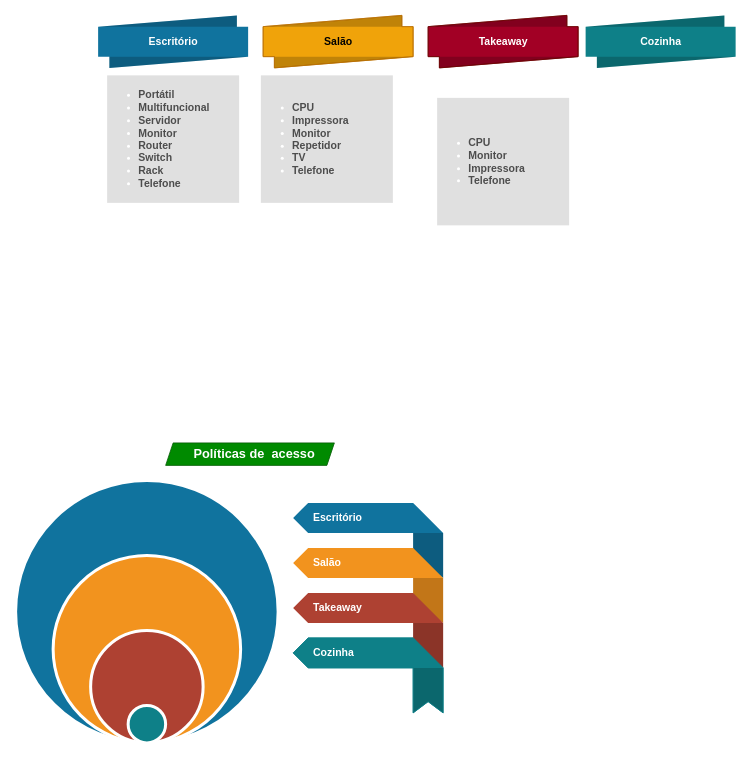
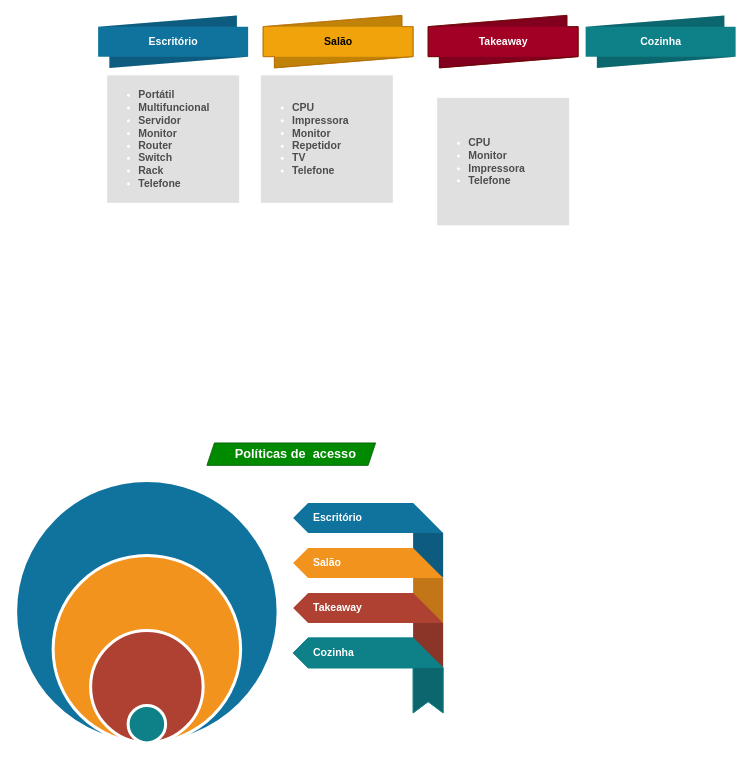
- <mxCell id="7" value="Políticas de&amp;nbsp; acesso" style="shape=mxgraph.infographic.parallelogram;dx=5;;html=1;fillColor=#008a00;strokeColor=#005700;shadow=0;fontSize=17;align=center;spacingLeft=10;fontStyle=1;fontColor=#ffffff;" vertex="1" parent="1"><mxGeometry x="220" y="590" width="225" height="30" as="geometry" /></mxCell>
+ <mxCell id="7" value="Políticas de&amp;nbsp; acesso" style="shape=mxgraph.infographic.parallelogram;dx=5;;html=1;fillColor=#008a00;strokeColor=#005700;shadow=0;fontSize=17;align=center;spacingLeft=10;fontStyle=1;fontColor=#ffffff;" vertex="1" parent="1"><mxGeometry x="275" y="590" width="225" height="30" as="geometry" /></mxCell>
